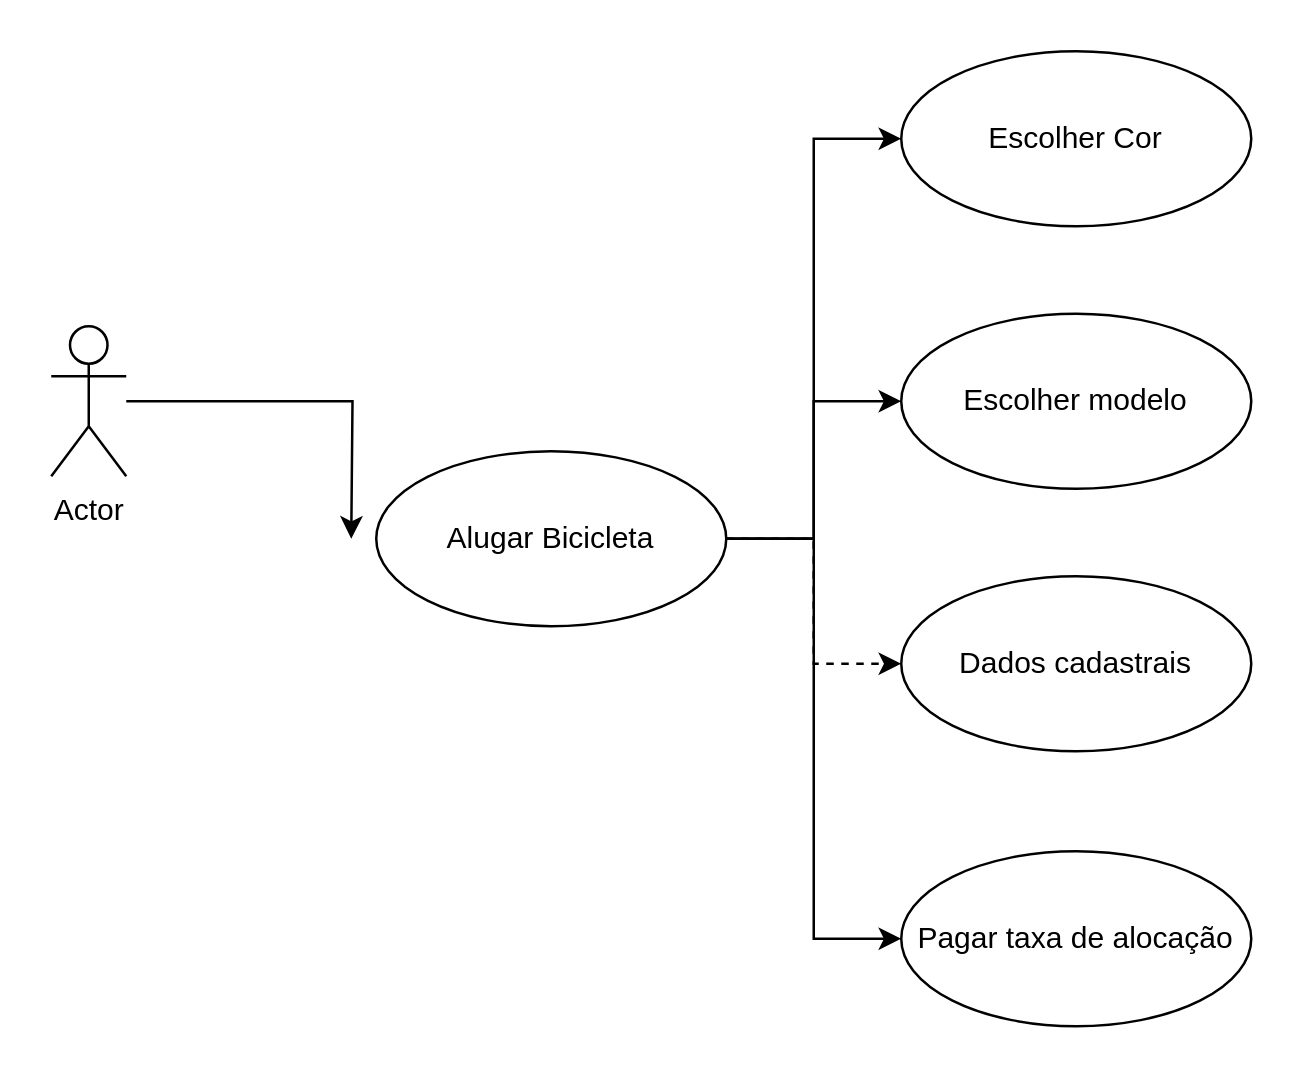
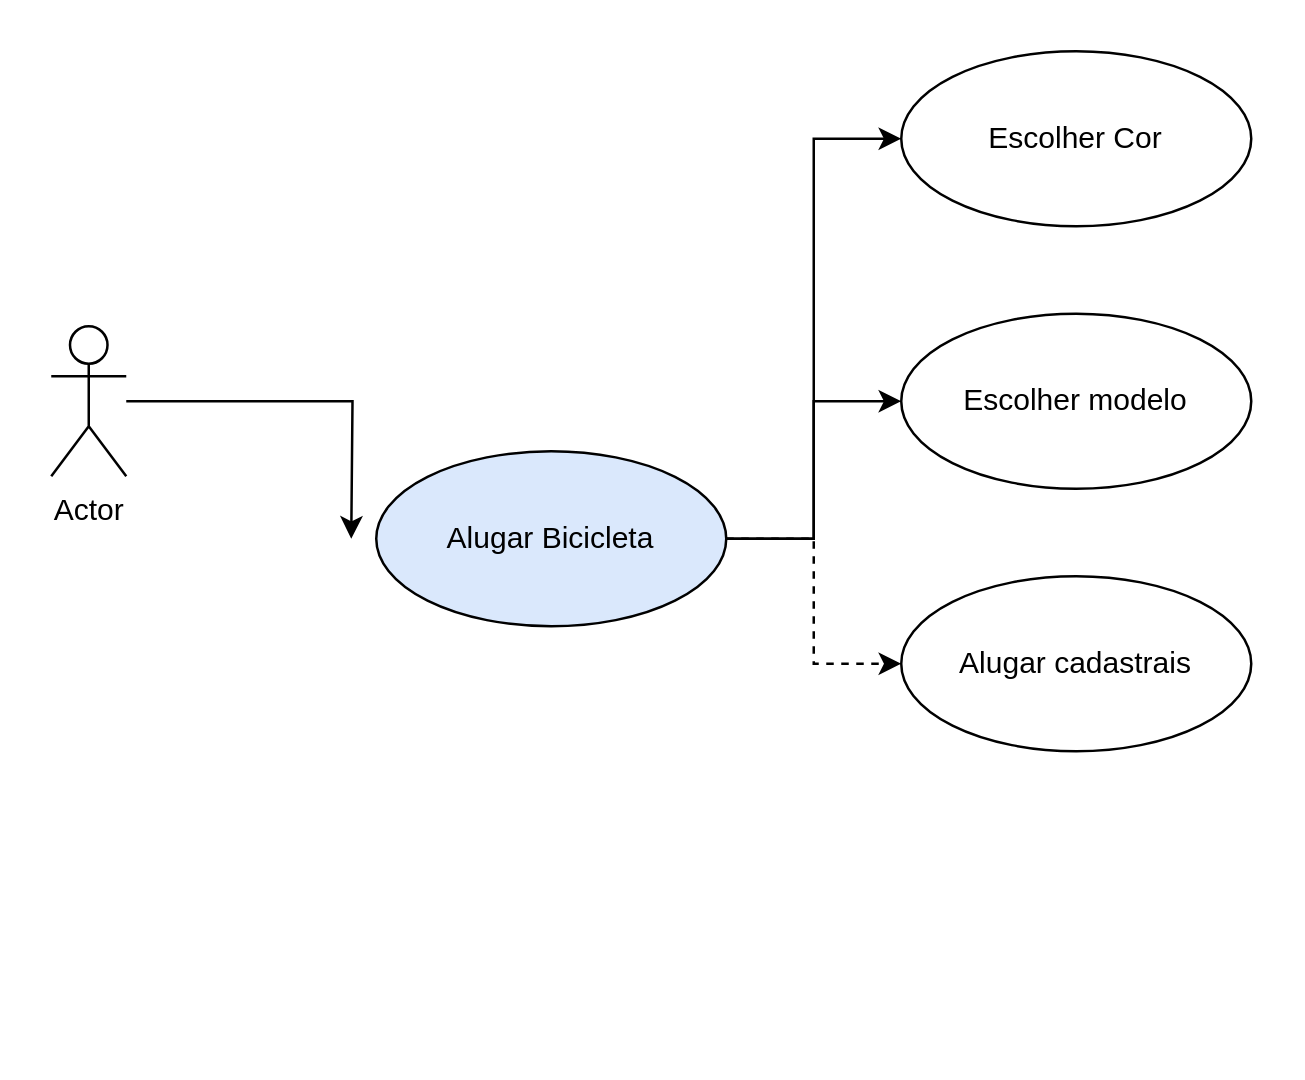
- <mxCell id="8" value="Alugar Bicicleta" style="ellipse;whiteSpace=wrap;html=1;" vertex="1" parent="1"><mxGeometry x="150" y="180" width="140" height="70" as="geometry" /></mxCell>
+ <mxCell id="8" value="Alugar Bicicleta" style="ellipse;whiteSpace=wrap;html=1;fillColor=#dae8fc;" vertex="1" parent="1"><mxGeometry x="150" y="180" width="140" height="70" as="geometry" /></mxCell>
- <mxCell id="11" value="Dados cadastrais" style="ellipse;whiteSpace=wrap;html=1;" vertex="1" parent="1"><mxGeometry x="360" y="230" width="140" height="70" as="geometry" /></mxCell>
+ <mxCell id="11" value="Alugar cadastrais" style="ellipse;whiteSpace=wrap;html=1;" vertex="1" parent="1"><mxGeometry x="360" y="230" width="140" height="70" as="geometry" /></mxCell>
- <mxCell id="7" style="edgeStyle=orthogonalEdgeStyle;rounded=0;orthogonalLoop=1;jettySize=auto;html=1;entryX=0;entryY=0.5;entryDx=0;entryDy=0;" edge="1" parent="1" source="8" target="12"><mxGeometry relative="1" as="geometry" /></mxCell>
- <mxCell id="12" value="Pagar taxa de alocação" style="ellipse;whiteSpace=wrap;html=1;" vertex="1" parent="1"><mxGeometry x="360" y="340" width="140" height="70" as="geometry" /></mxCell>
